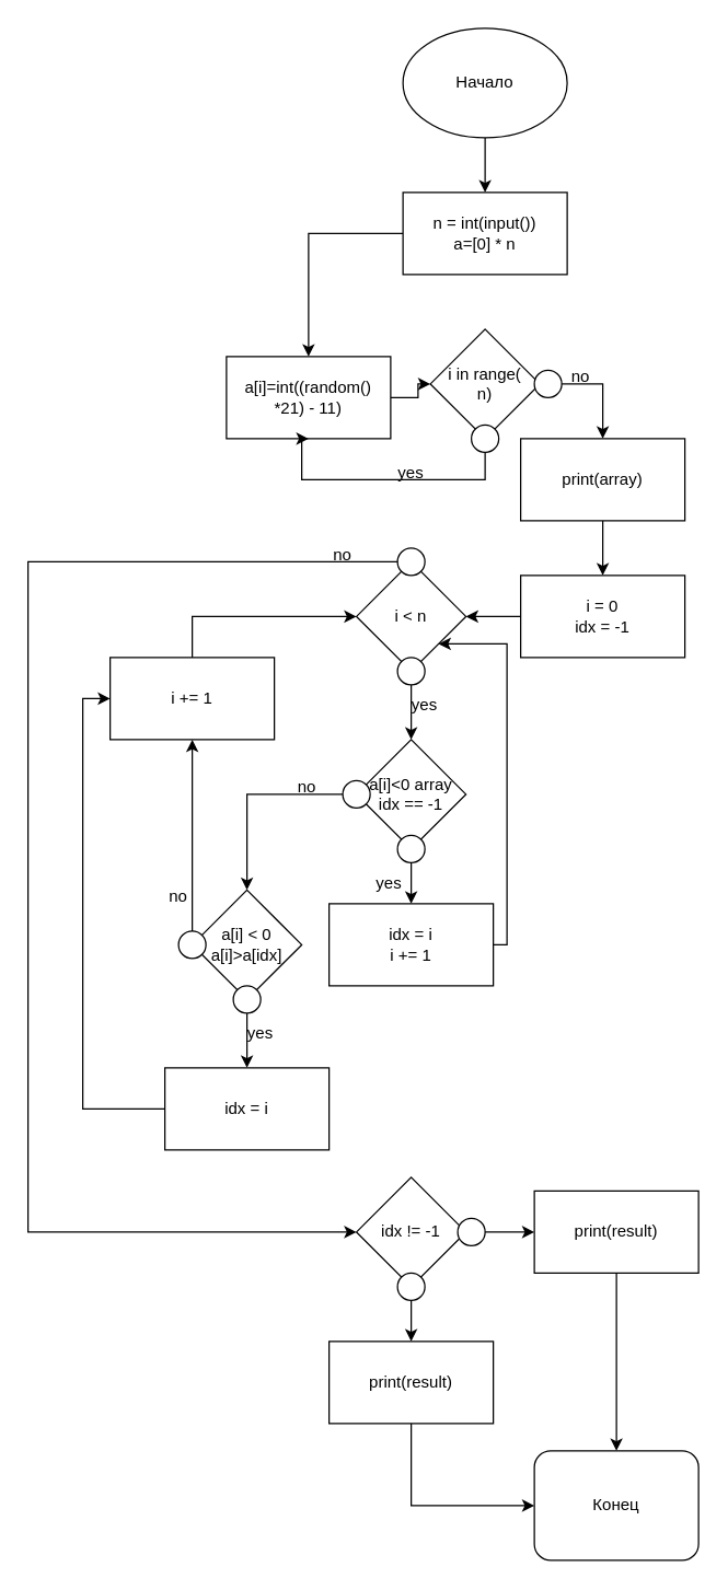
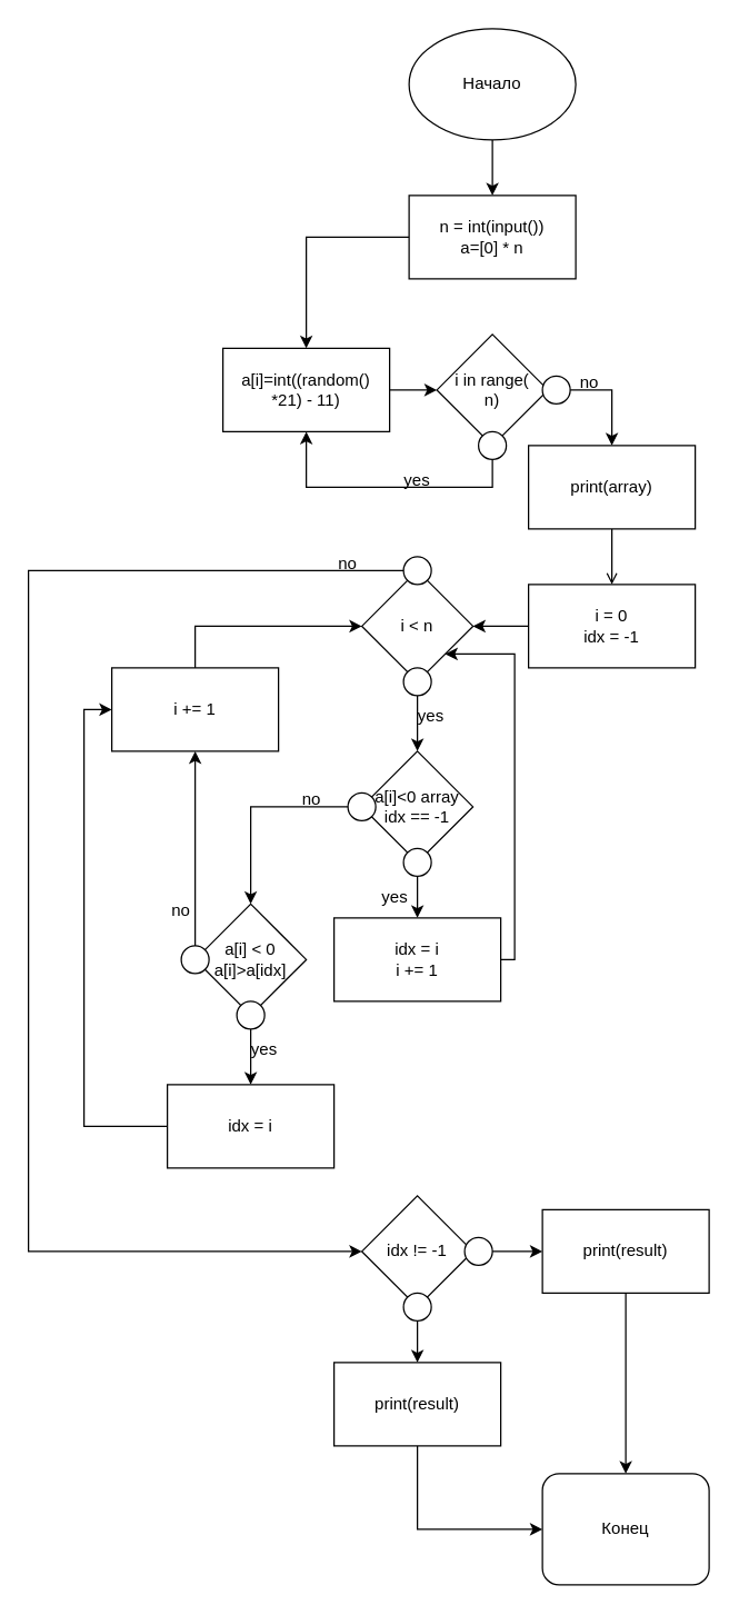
- <mxCell id="8" value="a[i]=int((random()&lt;br&gt;*21) - 11)" style="rounded=0;whiteSpace=wrap;html=1;" vertex="1" parent="1"><mxGeometry x="165" y="260" width="120" height="60" as="geometry" /></mxCell>
+ <mxCell id="8" value="a[i]=int((random()&lt;br&gt;*21) - 11)" style="rounded=0;whiteSpace=wrap;html=1;" vertex="1" parent="1"><mxGeometry x="160" y="250" width="120" height="60" as="geometry" /></mxCell>
- <mxCell id="14" value="" style="edgeStyle=orthogonalEdgeStyle;rounded=0;orthogonalLoop=1;jettySize=auto;html=1;" edge="1" parent="1" source="15" target="18"><mxGeometry relative="1" as="geometry" /></mxCell>
+ <mxCell id="14" value="" style="edgeStyle=orthogonalEdgeStyle;rounded=0;orthogonalLoop=1;jettySize=auto;html=1;endArrow=open;" edge="1" parent="1" source="15" target="18"><mxGeometry relative="1" as="geometry" /></mxCell>
